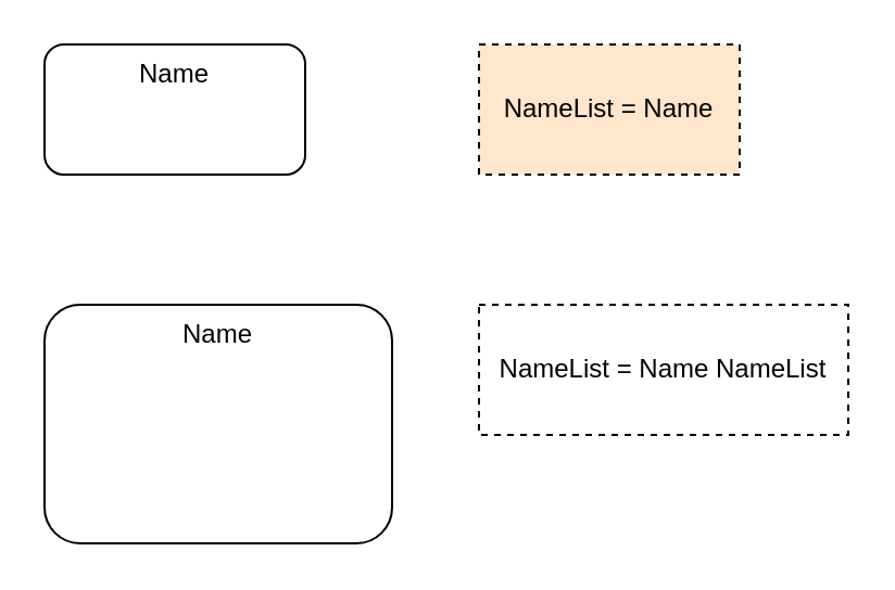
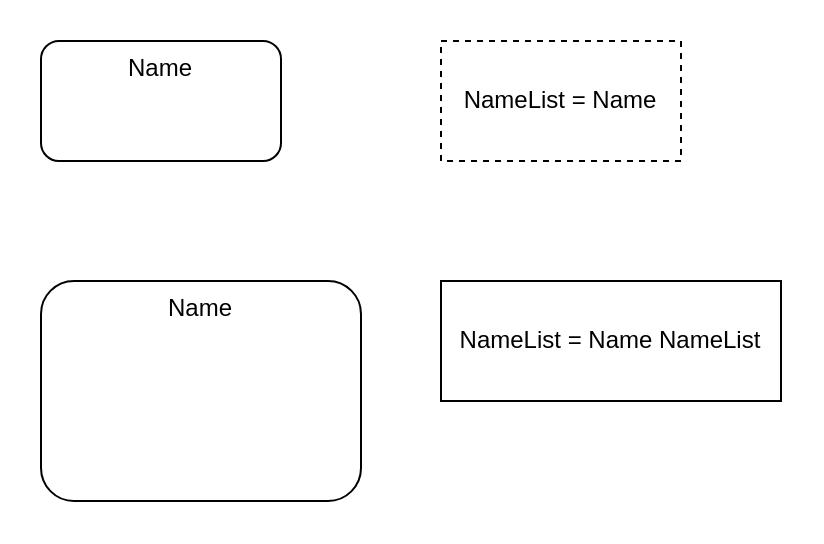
- <mxCell id="4" value="NameList = Name" style="rounded=0;whiteSpace=wrap;html=1;dashed=1;fillColor=#ffe6cc;" vertex="1" parent="1"><mxGeometry x="220" y="20" width="120" height="60" as="geometry" /></mxCell>
+ <mxCell id="4" value="NameList = Name" style="rounded=0;whiteSpace=wrap;html=1;dashed=1;" vertex="1" parent="1"><mxGeometry x="220" y="20" width="120" height="60" as="geometry" /></mxCell>
- <mxCell id="5" value="NameList = Name NameList" style="rounded=0;whiteSpace=wrap;html=1;dashed=1;" vertex="1" parent="1"><mxGeometry x="220" y="140" width="170" height="60" as="geometry" /></mxCell>
+ <mxCell id="5" value="NameList = Name NameList" style="rounded=0;whiteSpace=wrap;html=1;dashed=0;" vertex="1" parent="1"><mxGeometry x="220" y="140" width="170" height="60" as="geometry" /></mxCell>
